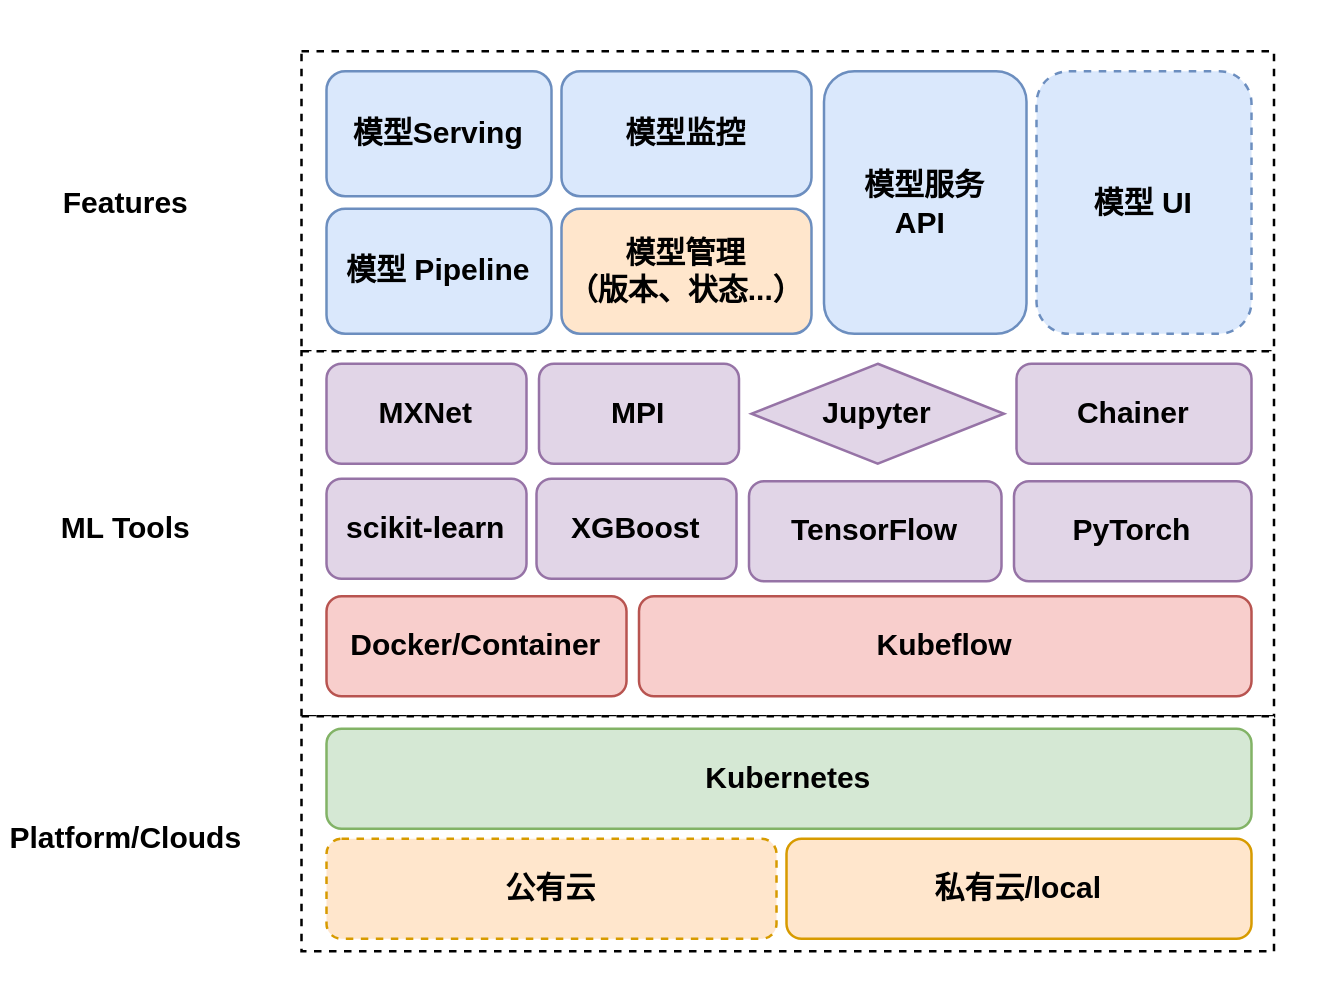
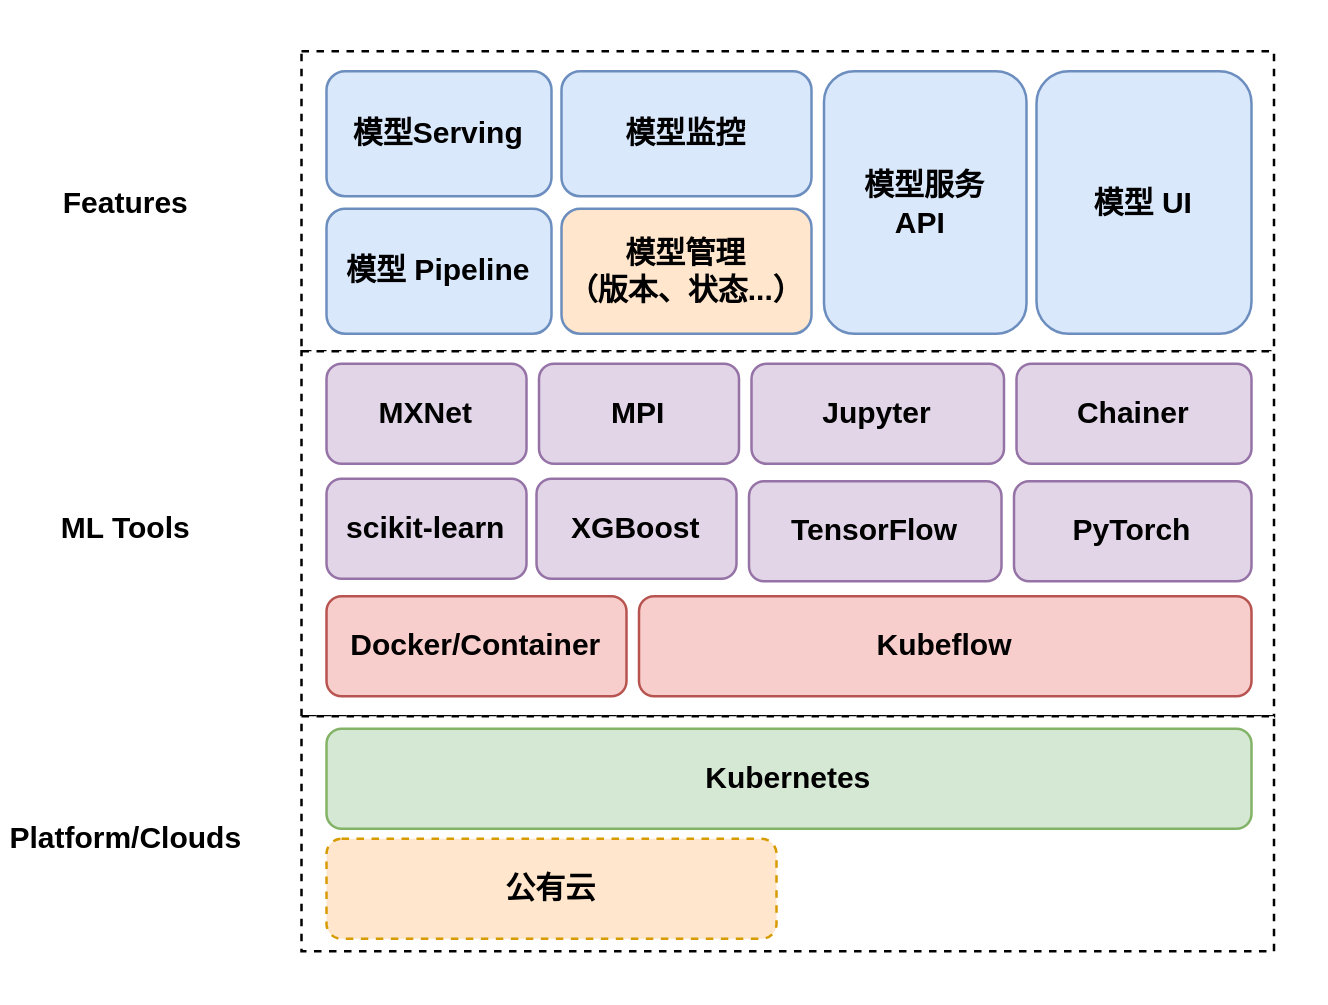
- <mxCell id="23" value="模型 UI" style="rounded=1;whiteSpace=wrap;html=1;fillColor=#dae8fc;strokeColor=#6c8ebf;fontStyle=1;dashed=1;" vertex="1" parent="1"><mxGeometry x="414" y="28" width="86" height="105" as="geometry" /></mxCell>
+ <mxCell id="23" value="模型 UI" style="rounded=1;whiteSpace=wrap;html=1;fillColor=#dae8fc;strokeColor=#6c8ebf;fontStyle=1" vertex="1" parent="1"><mxGeometry x="414" y="28" width="86" height="105" as="geometry" /></mxCell>
- <mxCell id="16" value="Jupyter" style="rhombus;whiteSpace=wrap;html=1;fillColor=#e1d5e7;strokeColor=#9673a6;fontStyle=1;" parent="1" vertex="1"><mxGeometry x="300" y="145" width="101" height="40" as="geometry" /></mxCell>
+ <mxCell id="16" value="Jupyter" style="rounded=1;whiteSpace=wrap;html=1;fillColor=#e1d5e7;strokeColor=#9673a6;fontStyle=1" parent="1" vertex="1"><mxGeometry x="300" y="145" width="101" height="40" as="geometry" /></mxCell>
- <mxCell id="7" value="私有云/local" style="rounded=1;whiteSpace=wrap;html=1;fillColor=#ffe6cc;strokeColor=#d79b00;fontStyle=1" parent="1" vertex="1"><mxGeometry x="314" y="335" width="186" height="40" as="geometry" /></mxCell>
